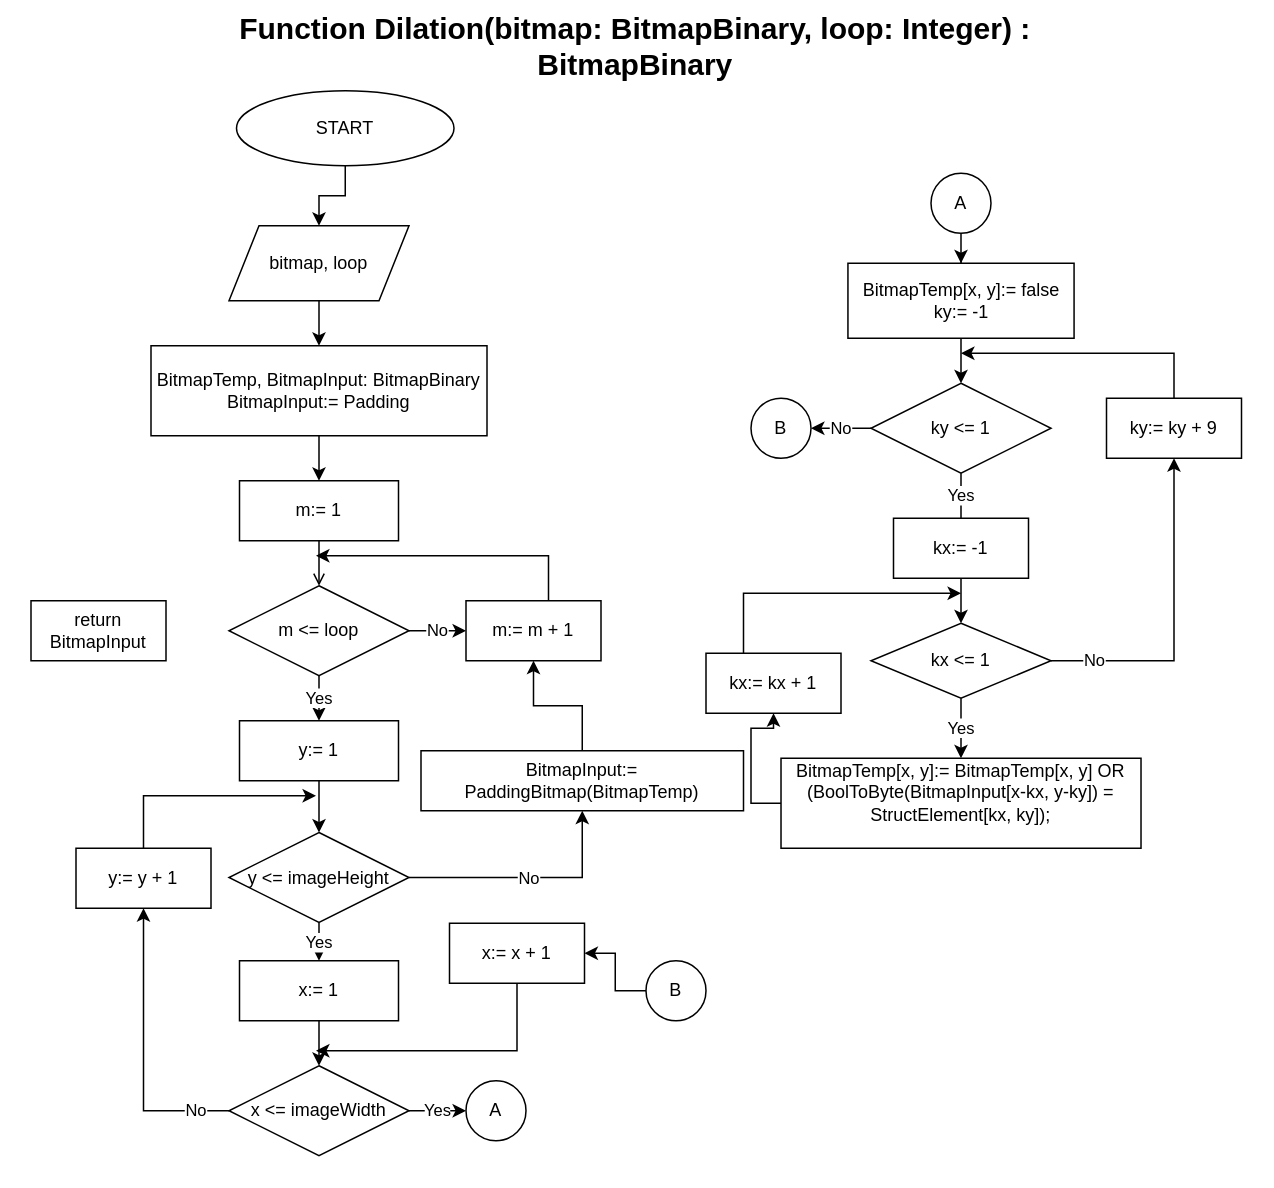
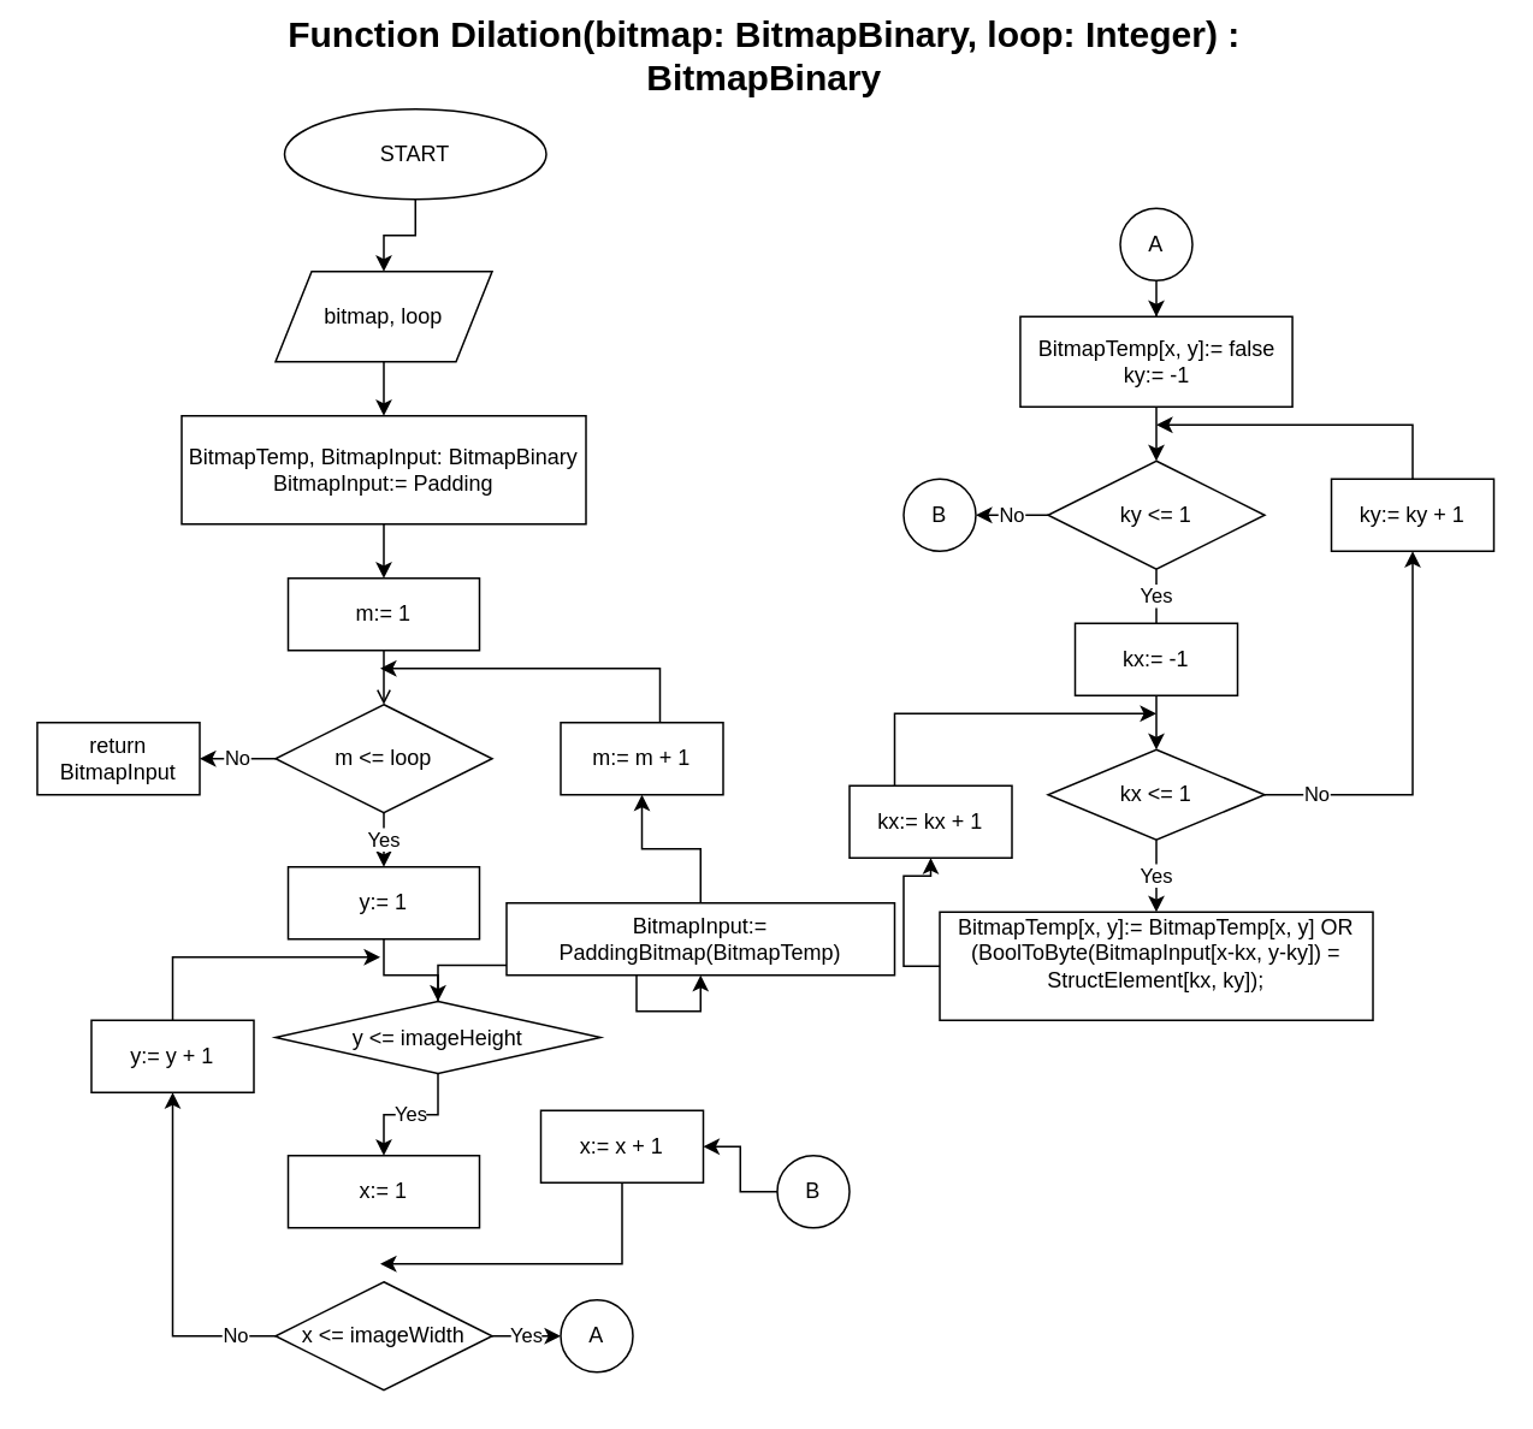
- <mxCell id="50" value="ky:= ky + 9" style="rounded=0;whiteSpace=wrap;html=1;" parent="1" vertex="1"><mxGeometry x="737" y="265" width="90" height="40" as="geometry" /></mxCell>
+ <mxCell id="50" value="ky:= ky + 1" style="rounded=0;whiteSpace=wrap;html=1;" parent="1" vertex="1"><mxGeometry x="737" y="265" width="90" height="40" as="geometry" /></mxCell>
- <mxCell id="13" value="No" style="edgeStyle=orthogonalEdgeStyle;rounded=0;orthogonalLoop=1;jettySize=auto;html=1;" parent="1" source="14" target="29" edge="1"><mxGeometry relative="1" as="geometry"><mxPoint x="110" y="420" as="targetPoint" /></mxGeometry></mxCell>
+ <mxCell id="13" value="No" style="edgeStyle=orthogonalEdgeStyle;rounded=0;orthogonalLoop=1;jettySize=auto;html=1;" parent="1" source="14" target="30" edge="1"><mxGeometry relative="1" as="geometry"><mxPoint x="110" y="420" as="targetPoint" /></mxGeometry></mxCell>
- <mxCell id="19" value="y &amp;lt;= imageHeight" style="rhombus;whiteSpace=wrap;html=1;" parent="1" vertex="1"><mxGeometry x="152" y="554.5" width="120" height="60" as="geometry" /></mxCell>
+ <mxCell id="19" value="y &amp;lt;= imageHeight" style="rhombus;whiteSpace=wrap;html=1;" parent="1" vertex="1"><mxGeometry x="152" y="554.5" width="180" height="40" as="geometry" /></mxCell>
- <mxCell id="20" value="" style="edgeStyle=orthogonalEdgeStyle;rounded=0;orthogonalLoop=1;jettySize=auto;html=1;" parent="1" source="21" target="24" edge="1"><mxGeometry relative="1" as="geometry" /></mxCell>
